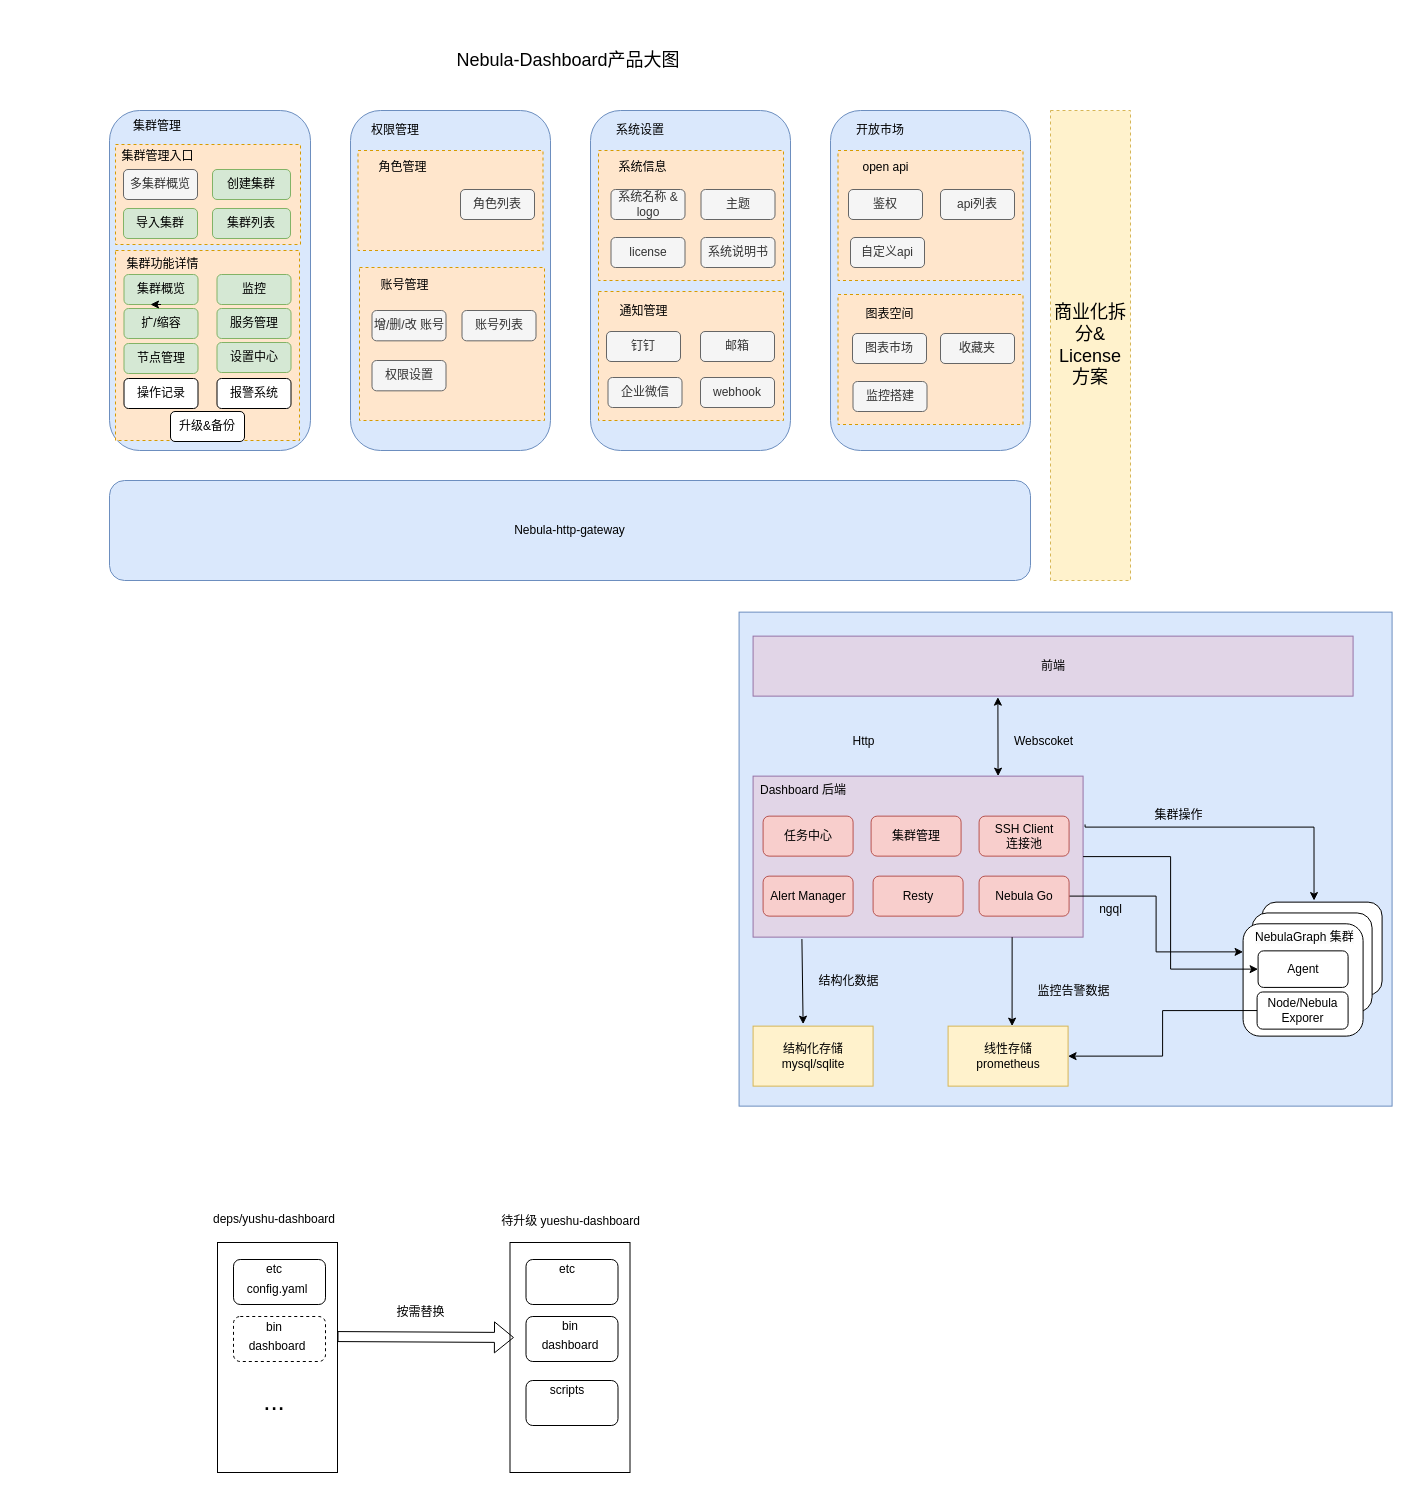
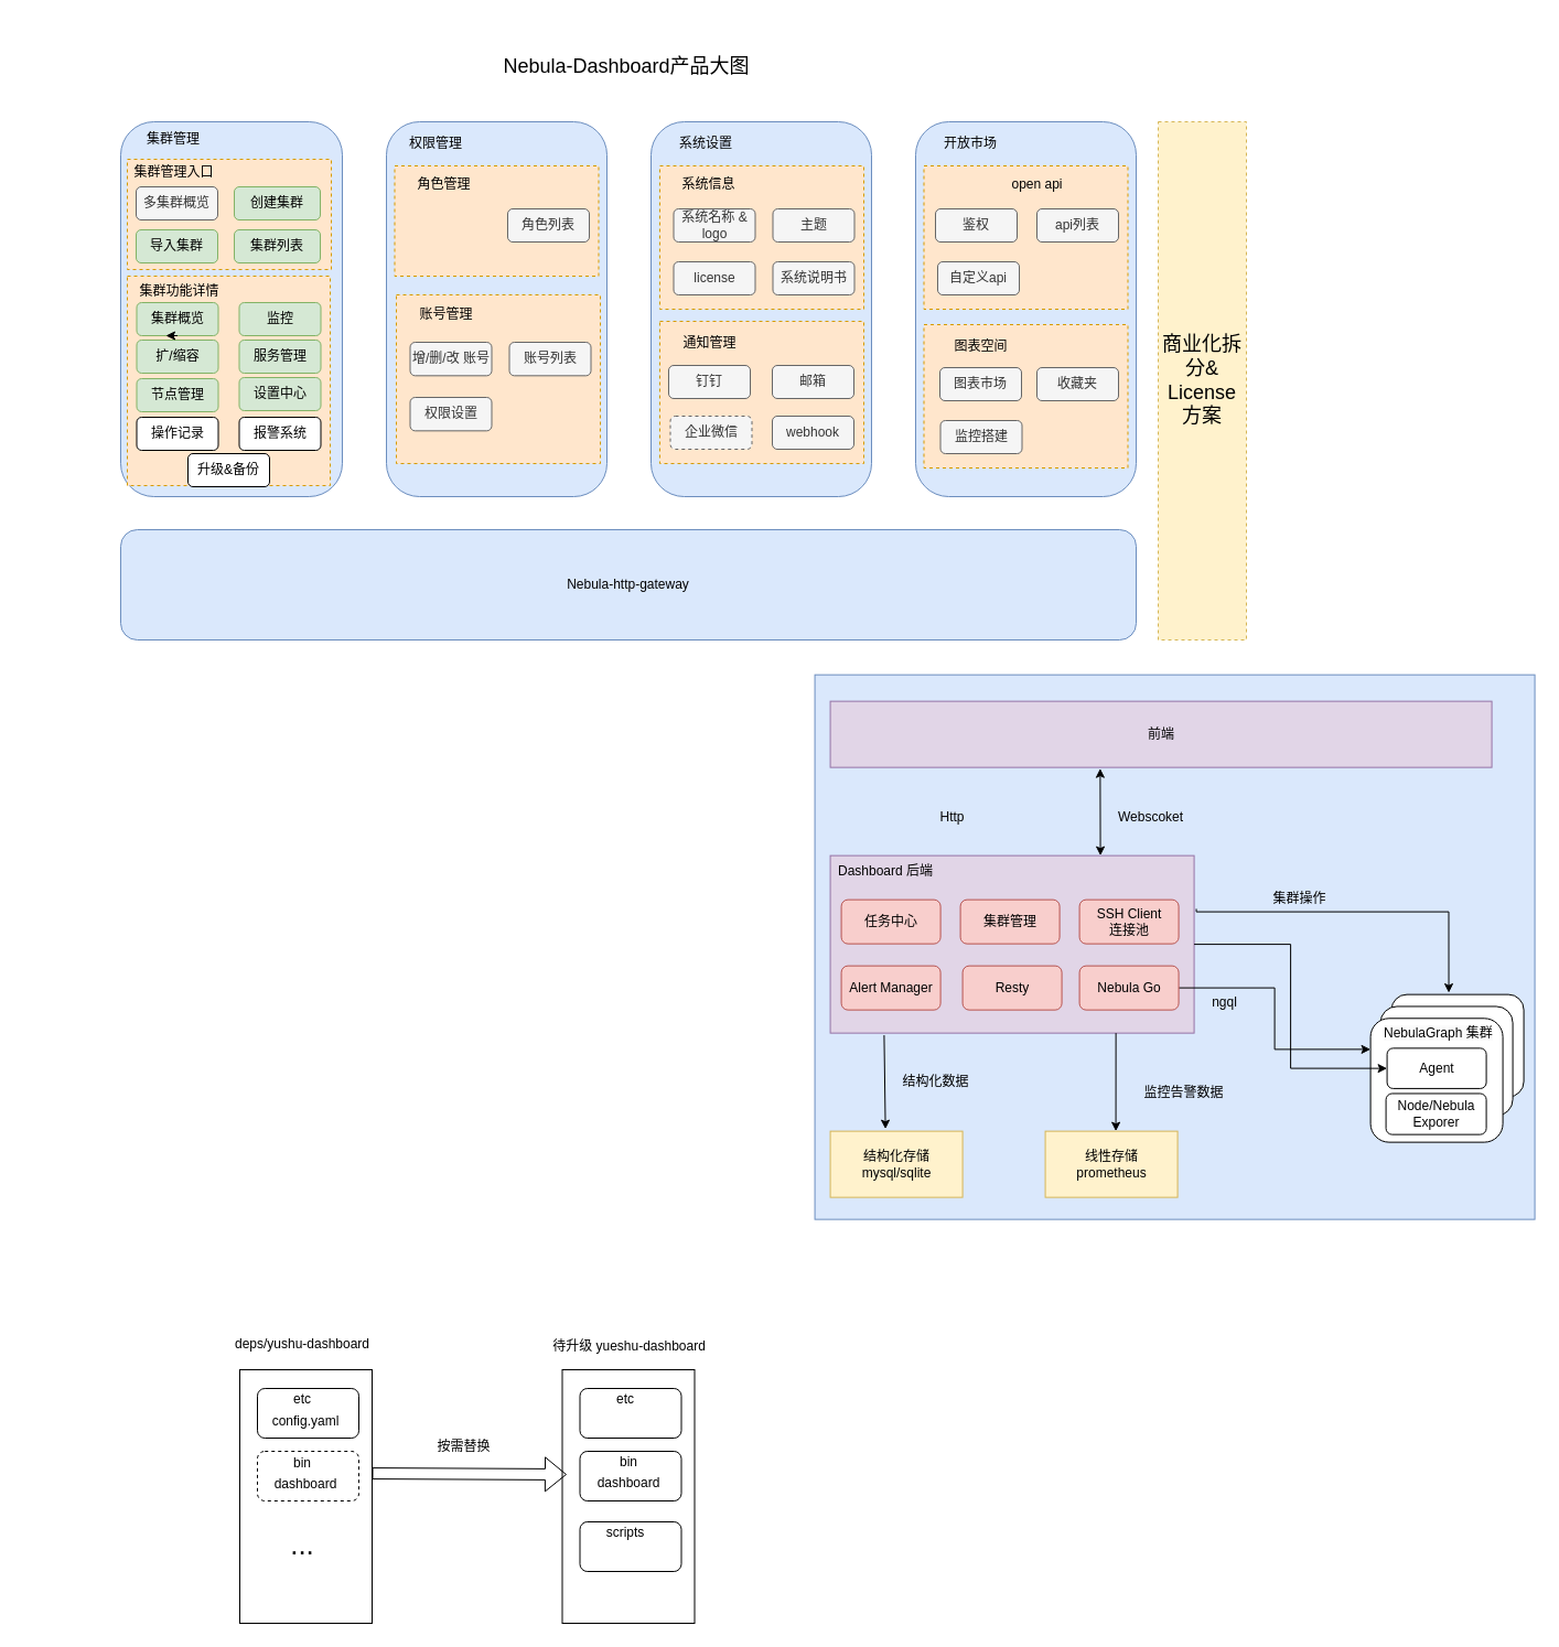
- <mxCell id="52" value="open api" style="text;html=1;strokeColor=none;fillColor=none;align=center;verticalAlign=middle;whiteSpace=wrap;rounded=0;dashed=1;" parent="1" vertex="1"><mxGeometry x="843.5" y="157" width="83" height="20" as="geometry" /></mxCell>
+ <mxCell id="52" value="open api" style="text;html=1;strokeColor=none;fillColor=none;align=center;verticalAlign=middle;whiteSpace=wrap;rounded=0;dashed=1;" parent="1" vertex="1"><mxGeometry x="898.5" y="157" width="83" height="20" as="geometry" /></mxCell>
- <mxCell id="48" value="企业微信" style="rounded=1;whiteSpace=wrap;html=1;fillColor=#f5f5f5;strokeColor=#666666;fontColor=#333333;" parent="1" vertex="1"><mxGeometry x="607.5" y="377" width="74" height="30" as="geometry" /></mxCell>
+ <mxCell id="48" value="企业微信" style="rounded=1;whiteSpace=wrap;html=1;fillColor=#f5f5f5;strokeColor=#666666;fontColor=#333333;dashed=1;" parent="1" vertex="1"><mxGeometry x="607.5" y="377" width="74" height="30" as="geometry" /></mxCell>
- <mxCell id="85" style="edgeStyle=orthogonalEdgeStyle;rounded=0;orthogonalLoop=1;jettySize=auto;html=1;entryX=1;entryY=0.5;entryDx=0;entryDy=0;exitX=0;exitY=0.5;exitDx=0;exitDy=0;" parent="1" source="84" target="70" edge="1"><mxGeometry relative="1" as="geometry" /></mxCell>
